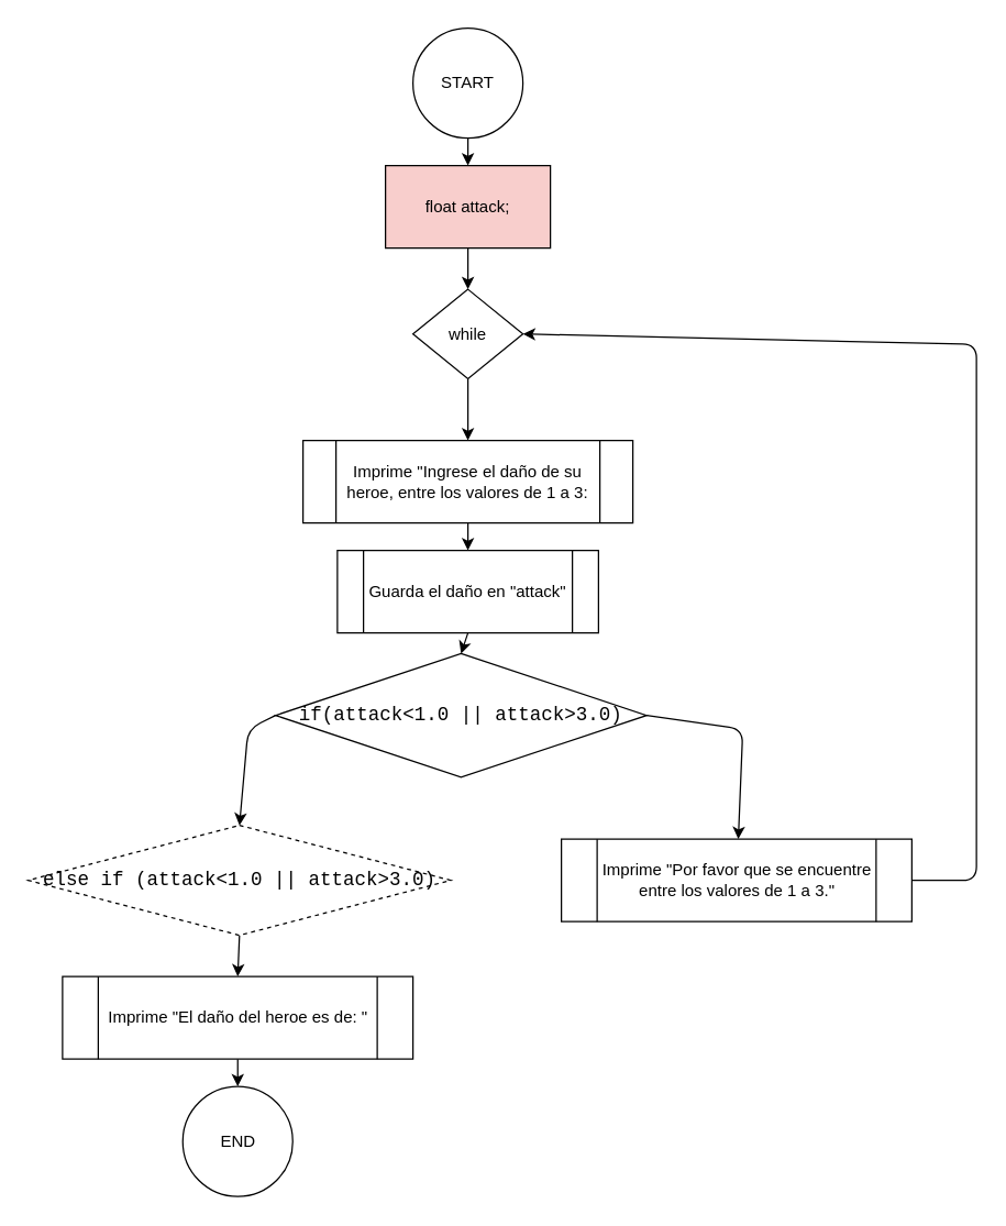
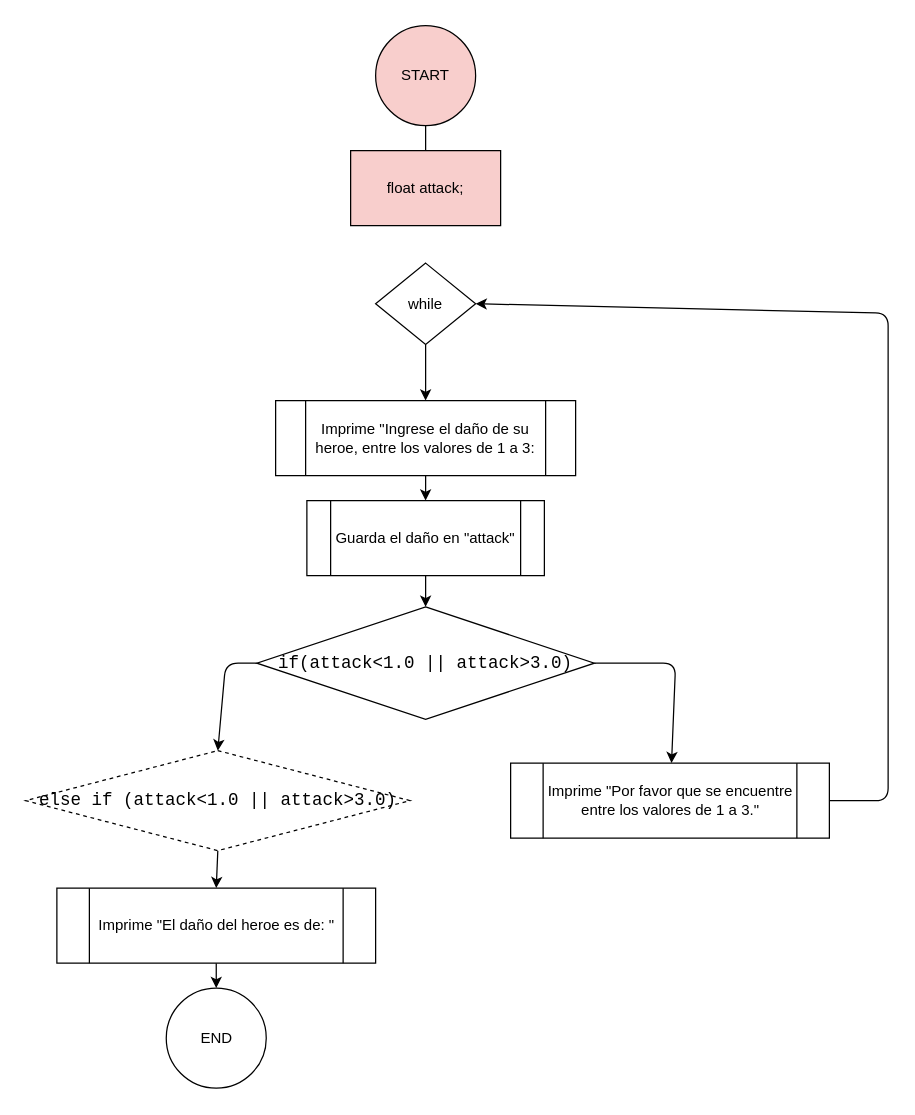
- <mxCell id="3" value="START" style="ellipse;whiteSpace=wrap;html=1;aspect=fixed;" vertex="1" parent="1"><mxGeometry x="300" y="20" width="80" height="80" as="geometry" /></mxCell>
+ <mxCell id="3" value="START" style="ellipse;whiteSpace=wrap;html=1;aspect=fixed;fillColor=#f8cecc;" vertex="1" parent="1"><mxGeometry x="300" y="20" width="80" height="80" as="geometry" /></mxCell>
- <mxCell id="2" style="edgeStyle=none;html=1;exitX=0.5;exitY=1;exitDx=0;exitDy=0;entryX=0.5;entryY=0;entryDx=0;entryDy=0;fontColor=#000000;" edge="1" parent="1" source="3" target="5"><mxGeometry relative="1" as="geometry" /></mxCell>
+ <mxCell id="2" style="edgeStyle=none;html=1;exitX=0.5;exitY=1;exitDx=0;exitDy=0;entryX=0.5;entryY=0;entryDx=0;entryDy=0;fontColor=#000000;endArrow=none;" edge="1" parent="1" source="3" target="5"><mxGeometry relative="1" as="geometry" /></mxCell>
- <mxCell id="4" style="edgeStyle=none;html=1;exitX=0.5;exitY=1;exitDx=0;exitDy=0;fontColor=#000000;" edge="1" parent="1" source="5" target="9"><mxGeometry relative="1" as="geometry" /></mxCell>
- <mxCell id="14" value="&lt;div style=&quot;font-family: Consolas, &amp;quot;Courier New&amp;quot;, monospace; font-size: 14px; line-height: 19px;&quot;&gt;&lt;div style=&quot;line-height: 19px;&quot;&gt;if(attack&amp;lt;1.0 || attack&amp;gt;3.0)&lt;/div&gt;&lt;/div&gt;" style="rhombus;whiteSpace=wrap;html=1;" vertex="1" parent="1"><mxGeometry x="200" y="475" width="270" height="90" as="geometry" /></mxCell>
+ <mxCell id="14" value="&lt;div style=&quot;font-family: Consolas, &amp;quot;Courier New&amp;quot;, monospace; font-size: 14px; line-height: 19px;&quot;&gt;&lt;div style=&quot;line-height: 19px;&quot;&gt;if(attack&amp;lt;1.0 || attack&amp;gt;3.0)&lt;/div&gt;&lt;/div&gt;" style="rhombus;whiteSpace=wrap;html=1;" vertex="1" parent="1"><mxGeometry x="205" y="485" width="270" height="90" as="geometry" /></mxCell>
